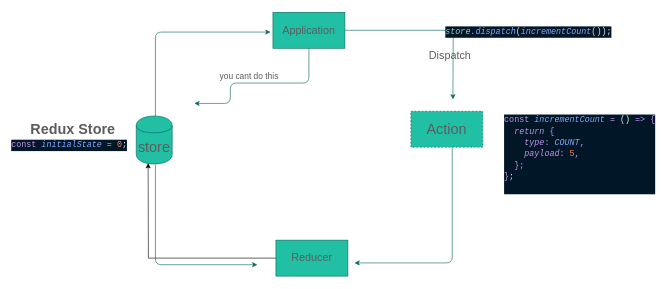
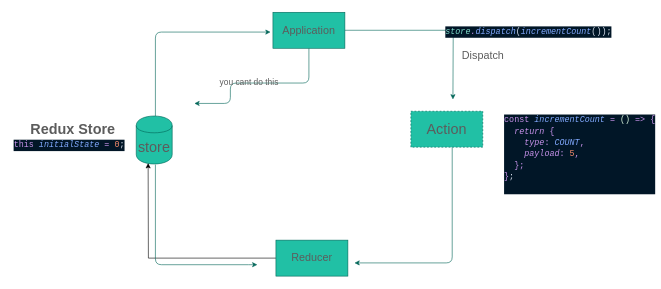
- <mxCell id="11" value="&lt;font style=&quot;font-size: 18px&quot;&gt;Dispatch&lt;/font&gt;" style="text;html=1;align=center;verticalAlign=middle;resizable=0;points=[];autosize=1;strokeColor=none;fontColor=#5C5C5C;" parent="1" vertex="1"><mxGeometry x="709" y="83" width="80" height="19" as="geometry" /></mxCell>
+ <mxCell id="11" value="&lt;font style=&quot;font-size: 18px&quot;&gt;Dispatch&lt;/font&gt;" style="text;html=1;align=center;verticalAlign=middle;resizable=0;points=[];autosize=1;strokeColor=none;fontColor=#5C5C5C;" parent="1" vertex="1"><mxGeometry x="764" y="83" width="80" height="19" as="geometry" /></mxCell>
- <mxCell id="8" value="&lt;font style=&quot;font-size: 14px&quot;&gt;you cant do this&lt;/font&gt;" style="text;html=1;align=center;verticalAlign=middle;resizable=0;points=[];autosize=1;strokeColor=none;fontColor=#5C5C5C;" parent="1" vertex="1"><mxGeometry x="360" y="117" width="108" height="17" as="geometry" /></mxCell>
+ <mxCell id="8" value="&lt;font style=&quot;font-size: 14px&quot;&gt;you cant do this&lt;/font&gt;" style="text;html=1;align=center;verticalAlign=middle;resizable=0;points=[];autosize=1;strokeColor=none;fontColor=#5C5C5C;" parent="1" vertex="1"><mxGeometry x="360" y="127" width="108" height="17" as="geometry" /></mxCell>
- <mxCell id="16" value="&lt;div style=&quot;color: rgb(214 , 222 , 235) ; background-color: rgb(1 , 22 , 39) ; font-family: &amp;#34;consolas&amp;#34; , &amp;#34;courier new&amp;#34; , monospace ; font-size: 14px ; line-height: 19px&quot;&gt;&lt;span style=&quot;color: #c792ea&quot;&gt;const&lt;/span&gt;&lt;span style=&quot;color: #c792ea ; font-style: italic&quot;&gt;&amp;nbsp;&lt;/span&gt;&lt;span style=&quot;color: #82aaff ; font-style: italic&quot;&gt;initialState&lt;/span&gt;&lt;span style=&quot;color: #c792ea ; font-style: italic&quot;&gt;&amp;nbsp;&lt;/span&gt;&lt;span style=&quot;color: #c792ea&quot;&gt;=&lt;/span&gt;&lt;span style=&quot;color: #c792ea ; font-style: italic&quot;&gt;&amp;nbsp;&lt;/span&gt;&lt;span style=&quot;color: #f78c6c&quot;&gt;0&lt;/span&gt;;&lt;/div&gt;" style="text;html=1;align=center;verticalAlign=middle;resizable=0;points=[];autosize=1;strokeColor=none;" parent="1" vertex="1"><mxGeometry x="20" y="231" width="188" height="22" as="geometry" /></mxCell>
+ <mxCell id="16" value="&lt;div style=&quot;color: rgb(214 , 222 , 235) ; background-color: rgb(1 , 22 , 39) ; font-family: &amp;#34;consolas&amp;#34; , &amp;#34;courier new&amp;#34; , monospace ; font-size: 14px ; line-height: 19px&quot;&gt;&lt;span style=&quot;color: #c792ea&quot;&gt;this&lt;/span&gt;&lt;span style=&quot;color: #c792ea ; font-style: italic&quot;&gt;&amp;nbsp;&lt;/span&gt;&lt;span style=&quot;color: #82aaff ; font-style: italic&quot;&gt;initialState&lt;/span&gt;&lt;span style=&quot;color: #c792ea ; font-style: italic&quot;&gt;&amp;nbsp;&lt;/span&gt;&lt;span style=&quot;color: #c792ea&quot;&gt;=&lt;/span&gt;&lt;span style=&quot;color: #c792ea ; font-style: italic&quot;&gt;&amp;nbsp;&lt;/span&gt;&lt;span style=&quot;color: #f78c6c&quot;&gt;0&lt;/span&gt;;&lt;/div&gt;" style="text;html=1;align=center;verticalAlign=middle;resizable=0;points=[];autosize=1;strokeColor=none;" parent="1" vertex="1"><mxGeometry x="20" y="231" width="188" height="22" as="geometry" /></mxCell>
